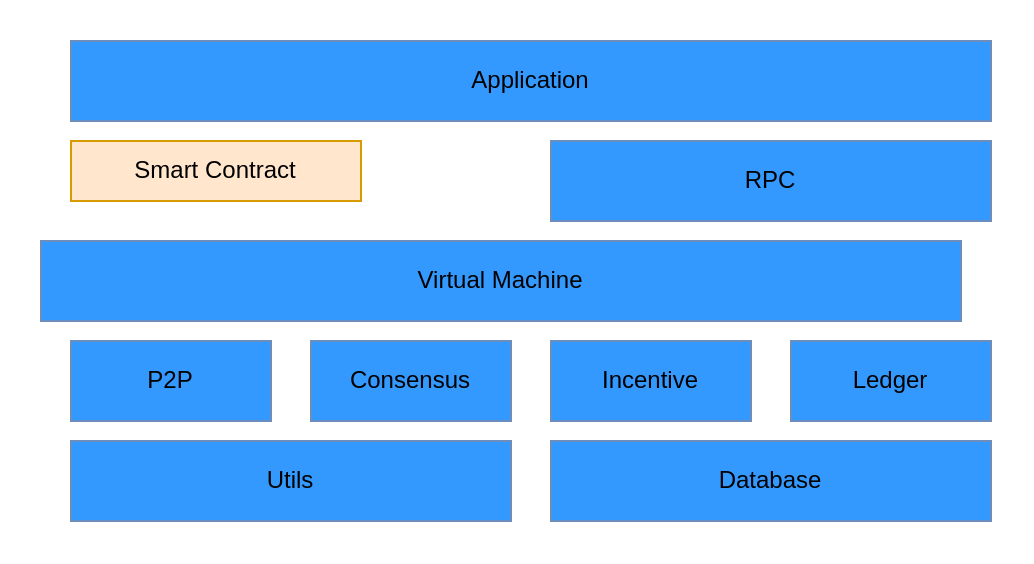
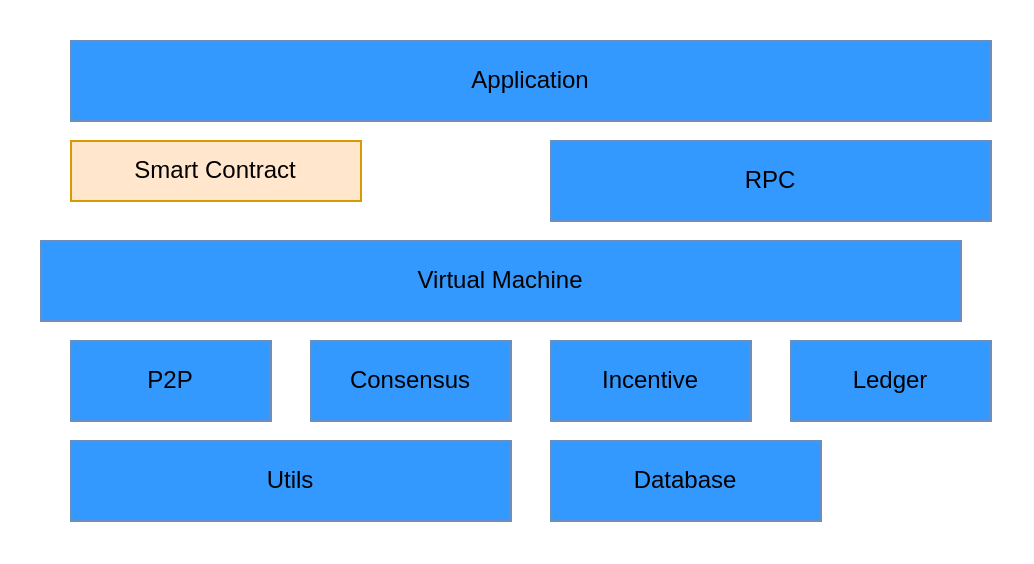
- <mxCell id="3" value="Database" style="rounded=0;whiteSpace=wrap;html=1;fillColor=#3399FF;strokeColor=#6c8ebf;" vertex="1" parent="1"><mxGeometry x="275" y="220" width="220" height="40" as="geometry" /></mxCell>
+ <mxCell id="3" value="Database" style="rounded=0;whiteSpace=wrap;html=1;fillColor=#3399FF;strokeColor=#6c8ebf;" vertex="1" parent="1"><mxGeometry x="275" y="220" width="135" height="40" as="geometry" /></mxCell>
